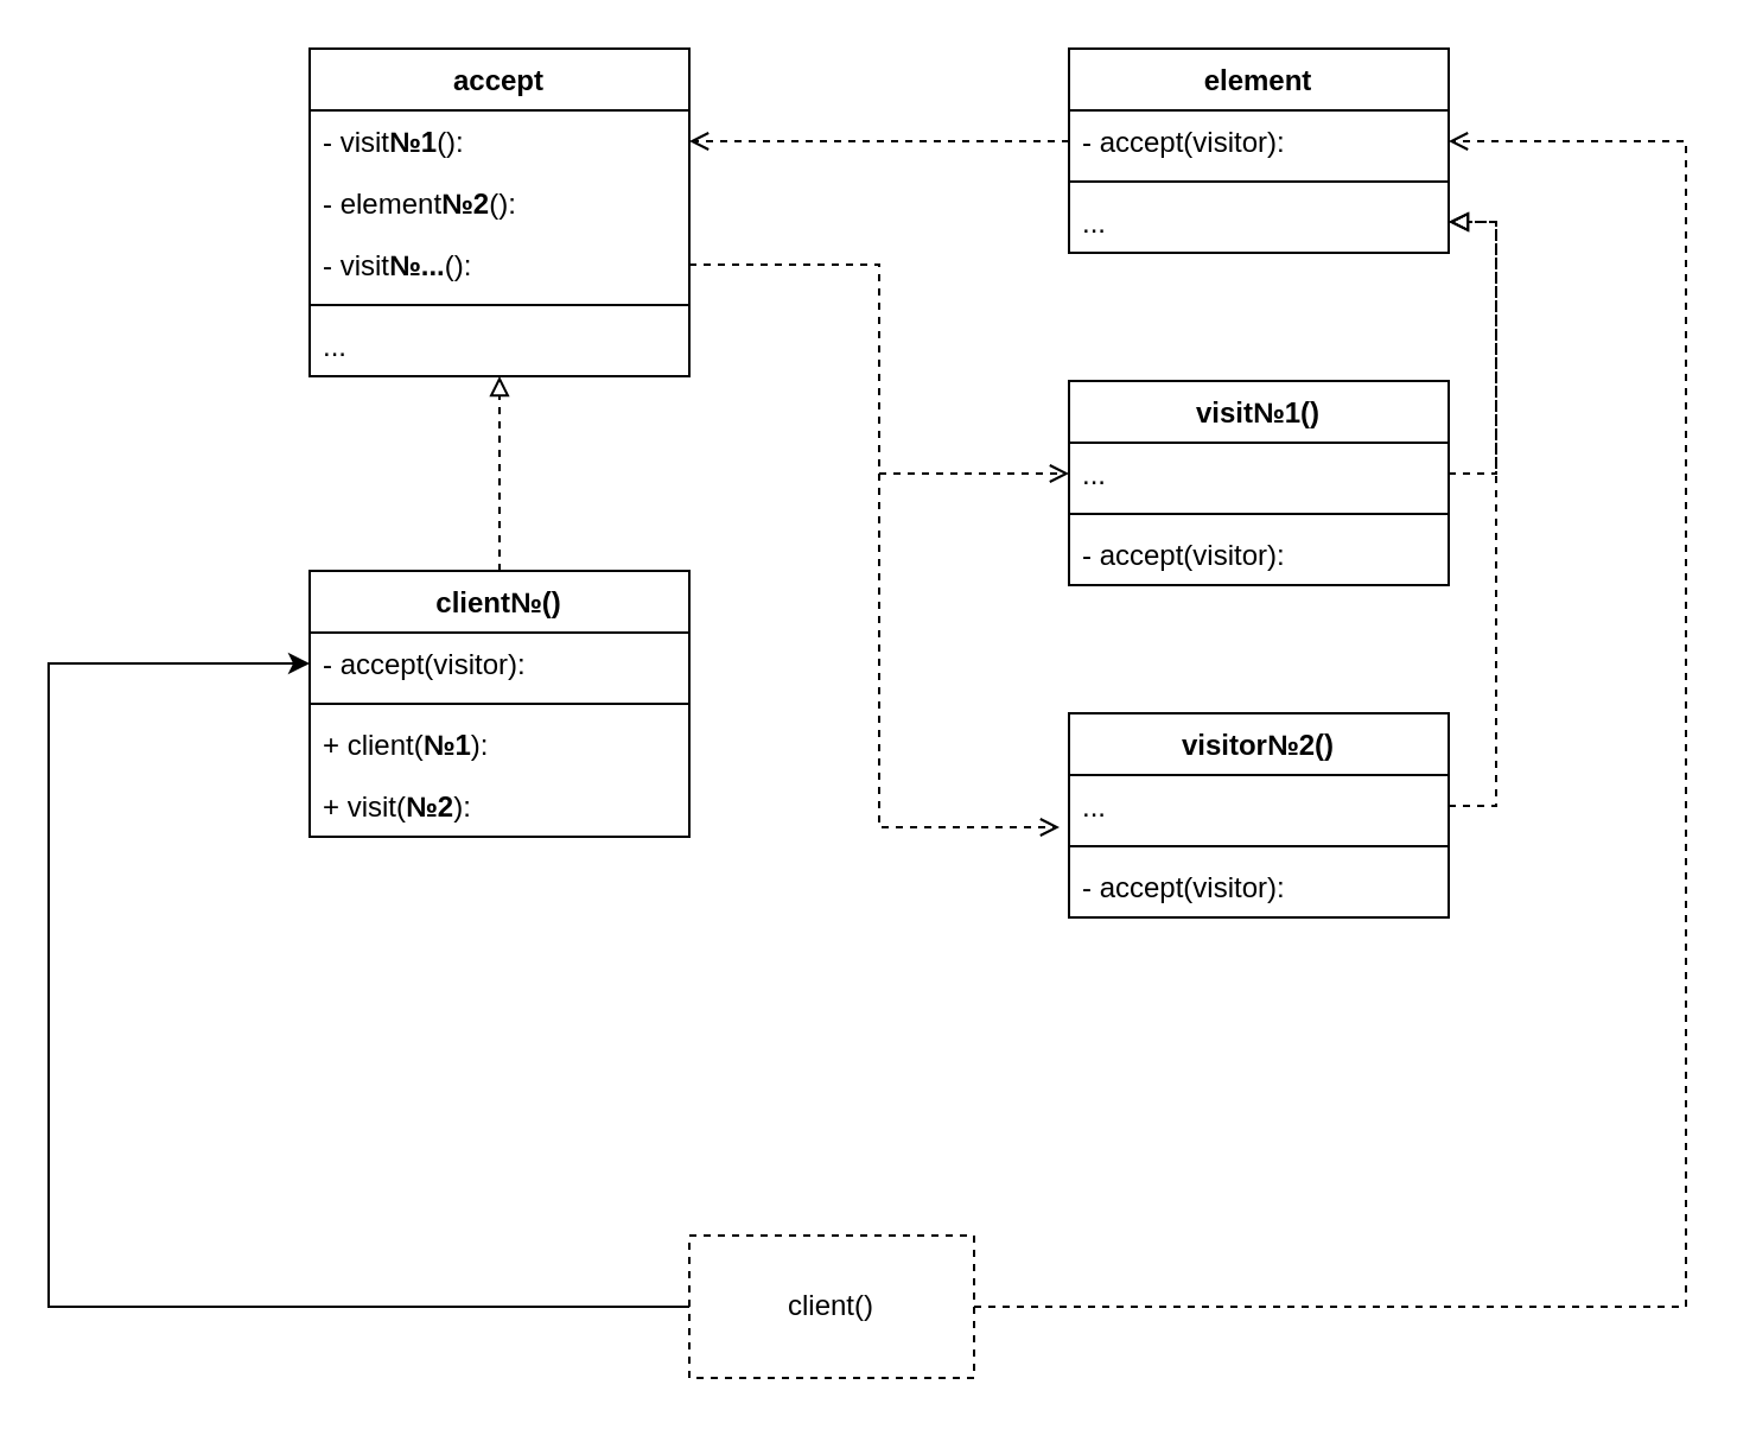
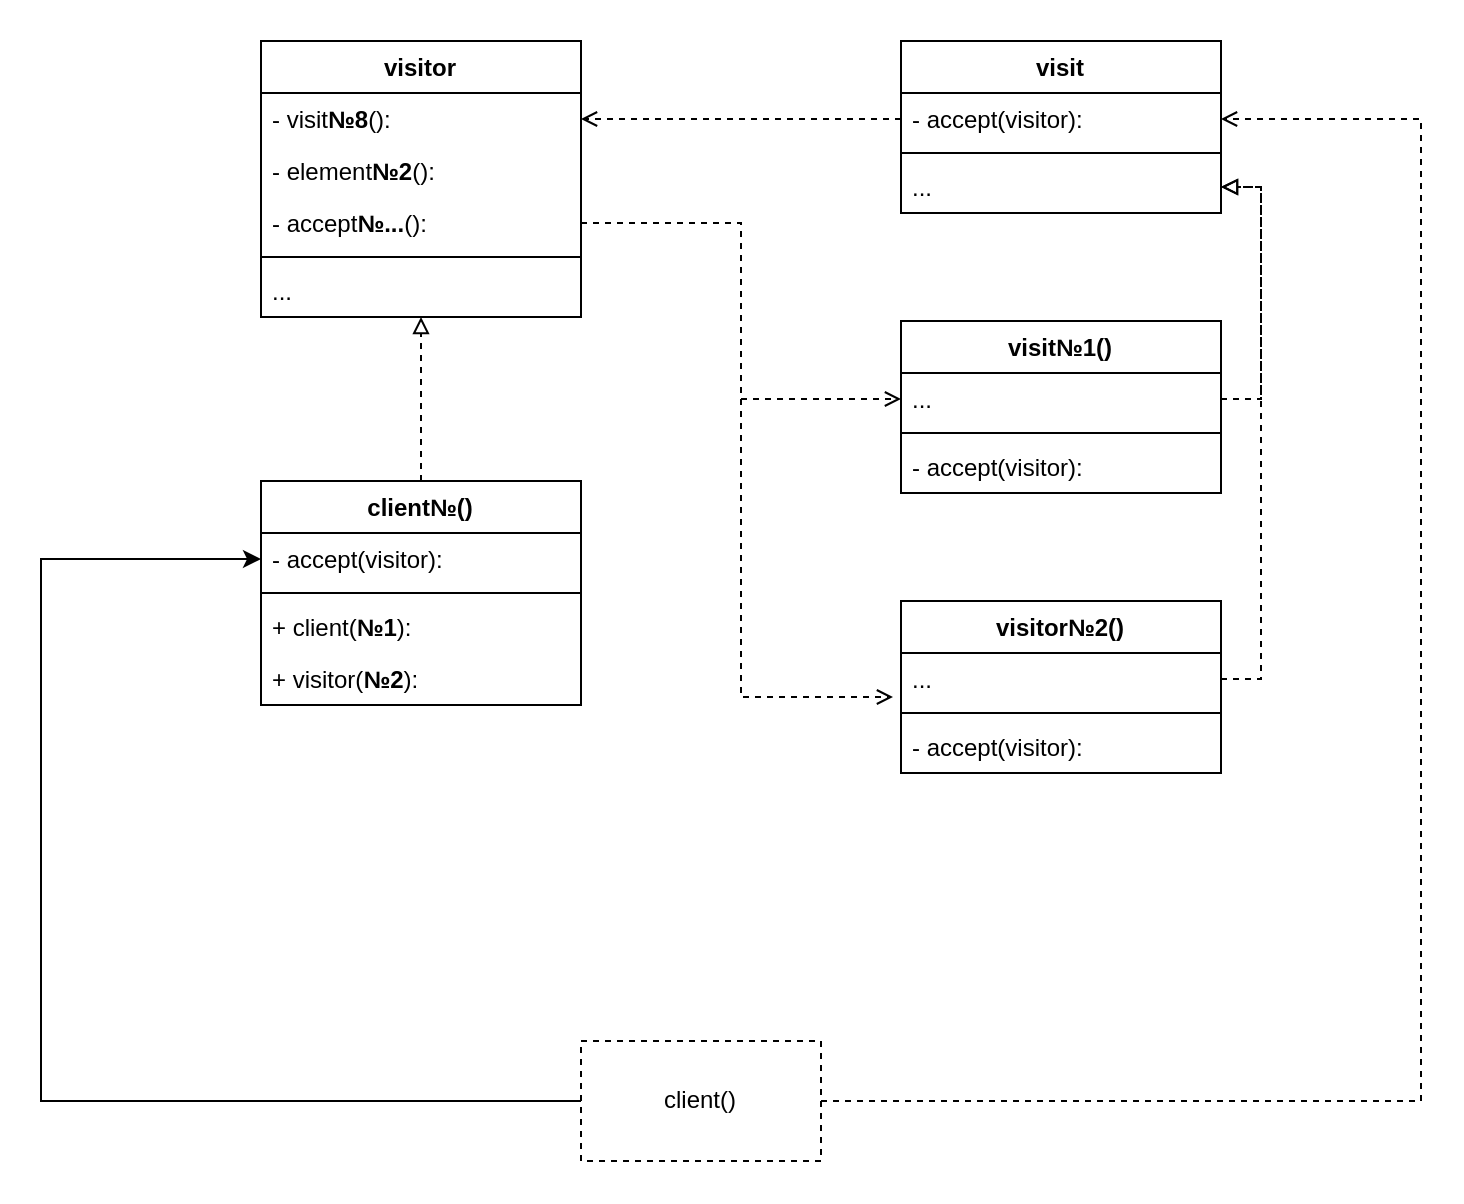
- <mxCell id="2" value="accept" style="swimlane;fontStyle=1;align=center;verticalAlign=top;childLayout=stackLayout;horizontal=1;startSize=26;horizontalStack=0;resizeParent=1;resizeParentMax=0;resizeLast=0;collapsible=1;marginBottom=0;whiteSpace=wrap;html=1;" vertex="1" parent="1"><mxGeometry x="130" y="20" width="160" height="138" as="geometry" /></mxCell>
+ <mxCell id="2" value="visitor" style="swimlane;fontStyle=1;align=center;verticalAlign=top;childLayout=stackLayout;horizontal=1;startSize=26;horizontalStack=0;resizeParent=1;resizeParentMax=0;resizeLast=0;collapsible=1;marginBottom=0;whiteSpace=wrap;html=1;" vertex="1" parent="1"><mxGeometry x="130" y="20" width="160" height="138" as="geometry" /></mxCell>
- <mxCell id="11" value="element" style="swimlane;fontStyle=1;align=center;verticalAlign=top;childLayout=stackLayout;horizontal=1;startSize=26;horizontalStack=0;resizeParent=1;resizeParentMax=0;resizeLast=0;collapsible=1;marginBottom=0;whiteSpace=wrap;html=1;" vertex="1" parent="1"><mxGeometry x="450" y="20" width="160" height="86" as="geometry" /></mxCell>
+ <mxCell id="11" value="visit" style="swimlane;fontStyle=1;align=center;verticalAlign=top;childLayout=stackLayout;horizontal=1;startSize=26;horizontalStack=0;resizeParent=1;resizeParentMax=0;resizeLast=0;collapsible=1;marginBottom=0;whiteSpace=wrap;html=1;" vertex="1" parent="1"><mxGeometry x="450" y="20" width="160" height="86" as="geometry" /></mxCell>
- <mxCell id="3" value="- visit&lt;span style=&quot;font-weight: 700; text-align: center;&quot;&gt;№1&lt;/span&gt;():" style="text;strokeColor=none;fillColor=none;align=left;verticalAlign=top;spacingLeft=4;spacingRight=4;overflow=hidden;rotatable=0;points=[[0,0.5],[1,0.5]];portConstraint=eastwest;whiteSpace=wrap;html=1;" vertex="1" parent="2"><mxGeometry y="26" width="160" height="26" as="geometry" /></mxCell>
+ <mxCell id="3" value="- visit&lt;span style=&quot;font-weight: 700; text-align: center;&quot;&gt;№8&lt;/span&gt;():" style="text;strokeColor=none;fillColor=none;align=left;verticalAlign=top;spacingLeft=4;spacingRight=4;overflow=hidden;rotatable=0;points=[[0,0.5],[1,0.5]];portConstraint=eastwest;whiteSpace=wrap;html=1;" vertex="1" parent="2"><mxGeometry y="26" width="160" height="26" as="geometry" /></mxCell>
- <mxCell id="5" value="- visit&lt;span style=&quot;font-weight: 700; text-align: center;&quot;&gt;№...&lt;/span&gt;():" style="text;strokeColor=none;fillColor=none;align=left;verticalAlign=top;spacingLeft=4;spacingRight=4;overflow=hidden;rotatable=0;points=[[0,0.5],[1,0.5]];portConstraint=eastwest;whiteSpace=wrap;html=1;" vertex="1" parent="2"><mxGeometry y="78" width="160" height="26" as="geometry" /></mxCell>
+ <mxCell id="5" value="- accept&lt;span style=&quot;font-weight: 700; text-align: center;&quot;&gt;№...&lt;/span&gt;():" style="text;strokeColor=none;fillColor=none;align=left;verticalAlign=top;spacingLeft=4;spacingRight=4;overflow=hidden;rotatable=0;points=[[0,0.5],[1,0.5]];portConstraint=eastwest;whiteSpace=wrap;html=1;" vertex="1" parent="2"><mxGeometry y="78" width="160" height="26" as="geometry" /></mxCell>
- <mxCell id="20" value="+ visit(&lt;span style=&quot;font-weight: 700; text-align: center;&quot;&gt;№2&lt;/span&gt;):" style="text;strokeColor=none;fillColor=none;align=left;verticalAlign=top;spacingLeft=4;spacingRight=4;overflow=hidden;rotatable=0;points=[[0,0.5],[1,0.5]];portConstraint=eastwest;whiteSpace=wrap;html=1;" vertex="1" parent="16"><mxGeometry y="86" width="160" height="26" as="geometry" /></mxCell>
+ <mxCell id="20" value="+ visitor(&lt;span style=&quot;font-weight: 700; text-align: center;&quot;&gt;№2&lt;/span&gt;):" style="text;strokeColor=none;fillColor=none;align=left;verticalAlign=top;spacingLeft=4;spacingRight=4;overflow=hidden;rotatable=0;points=[[0,0.5],[1,0.5]];portConstraint=eastwest;whiteSpace=wrap;html=1;" vertex="1" parent="16"><mxGeometry y="86" width="160" height="26" as="geometry" /></mxCell>
